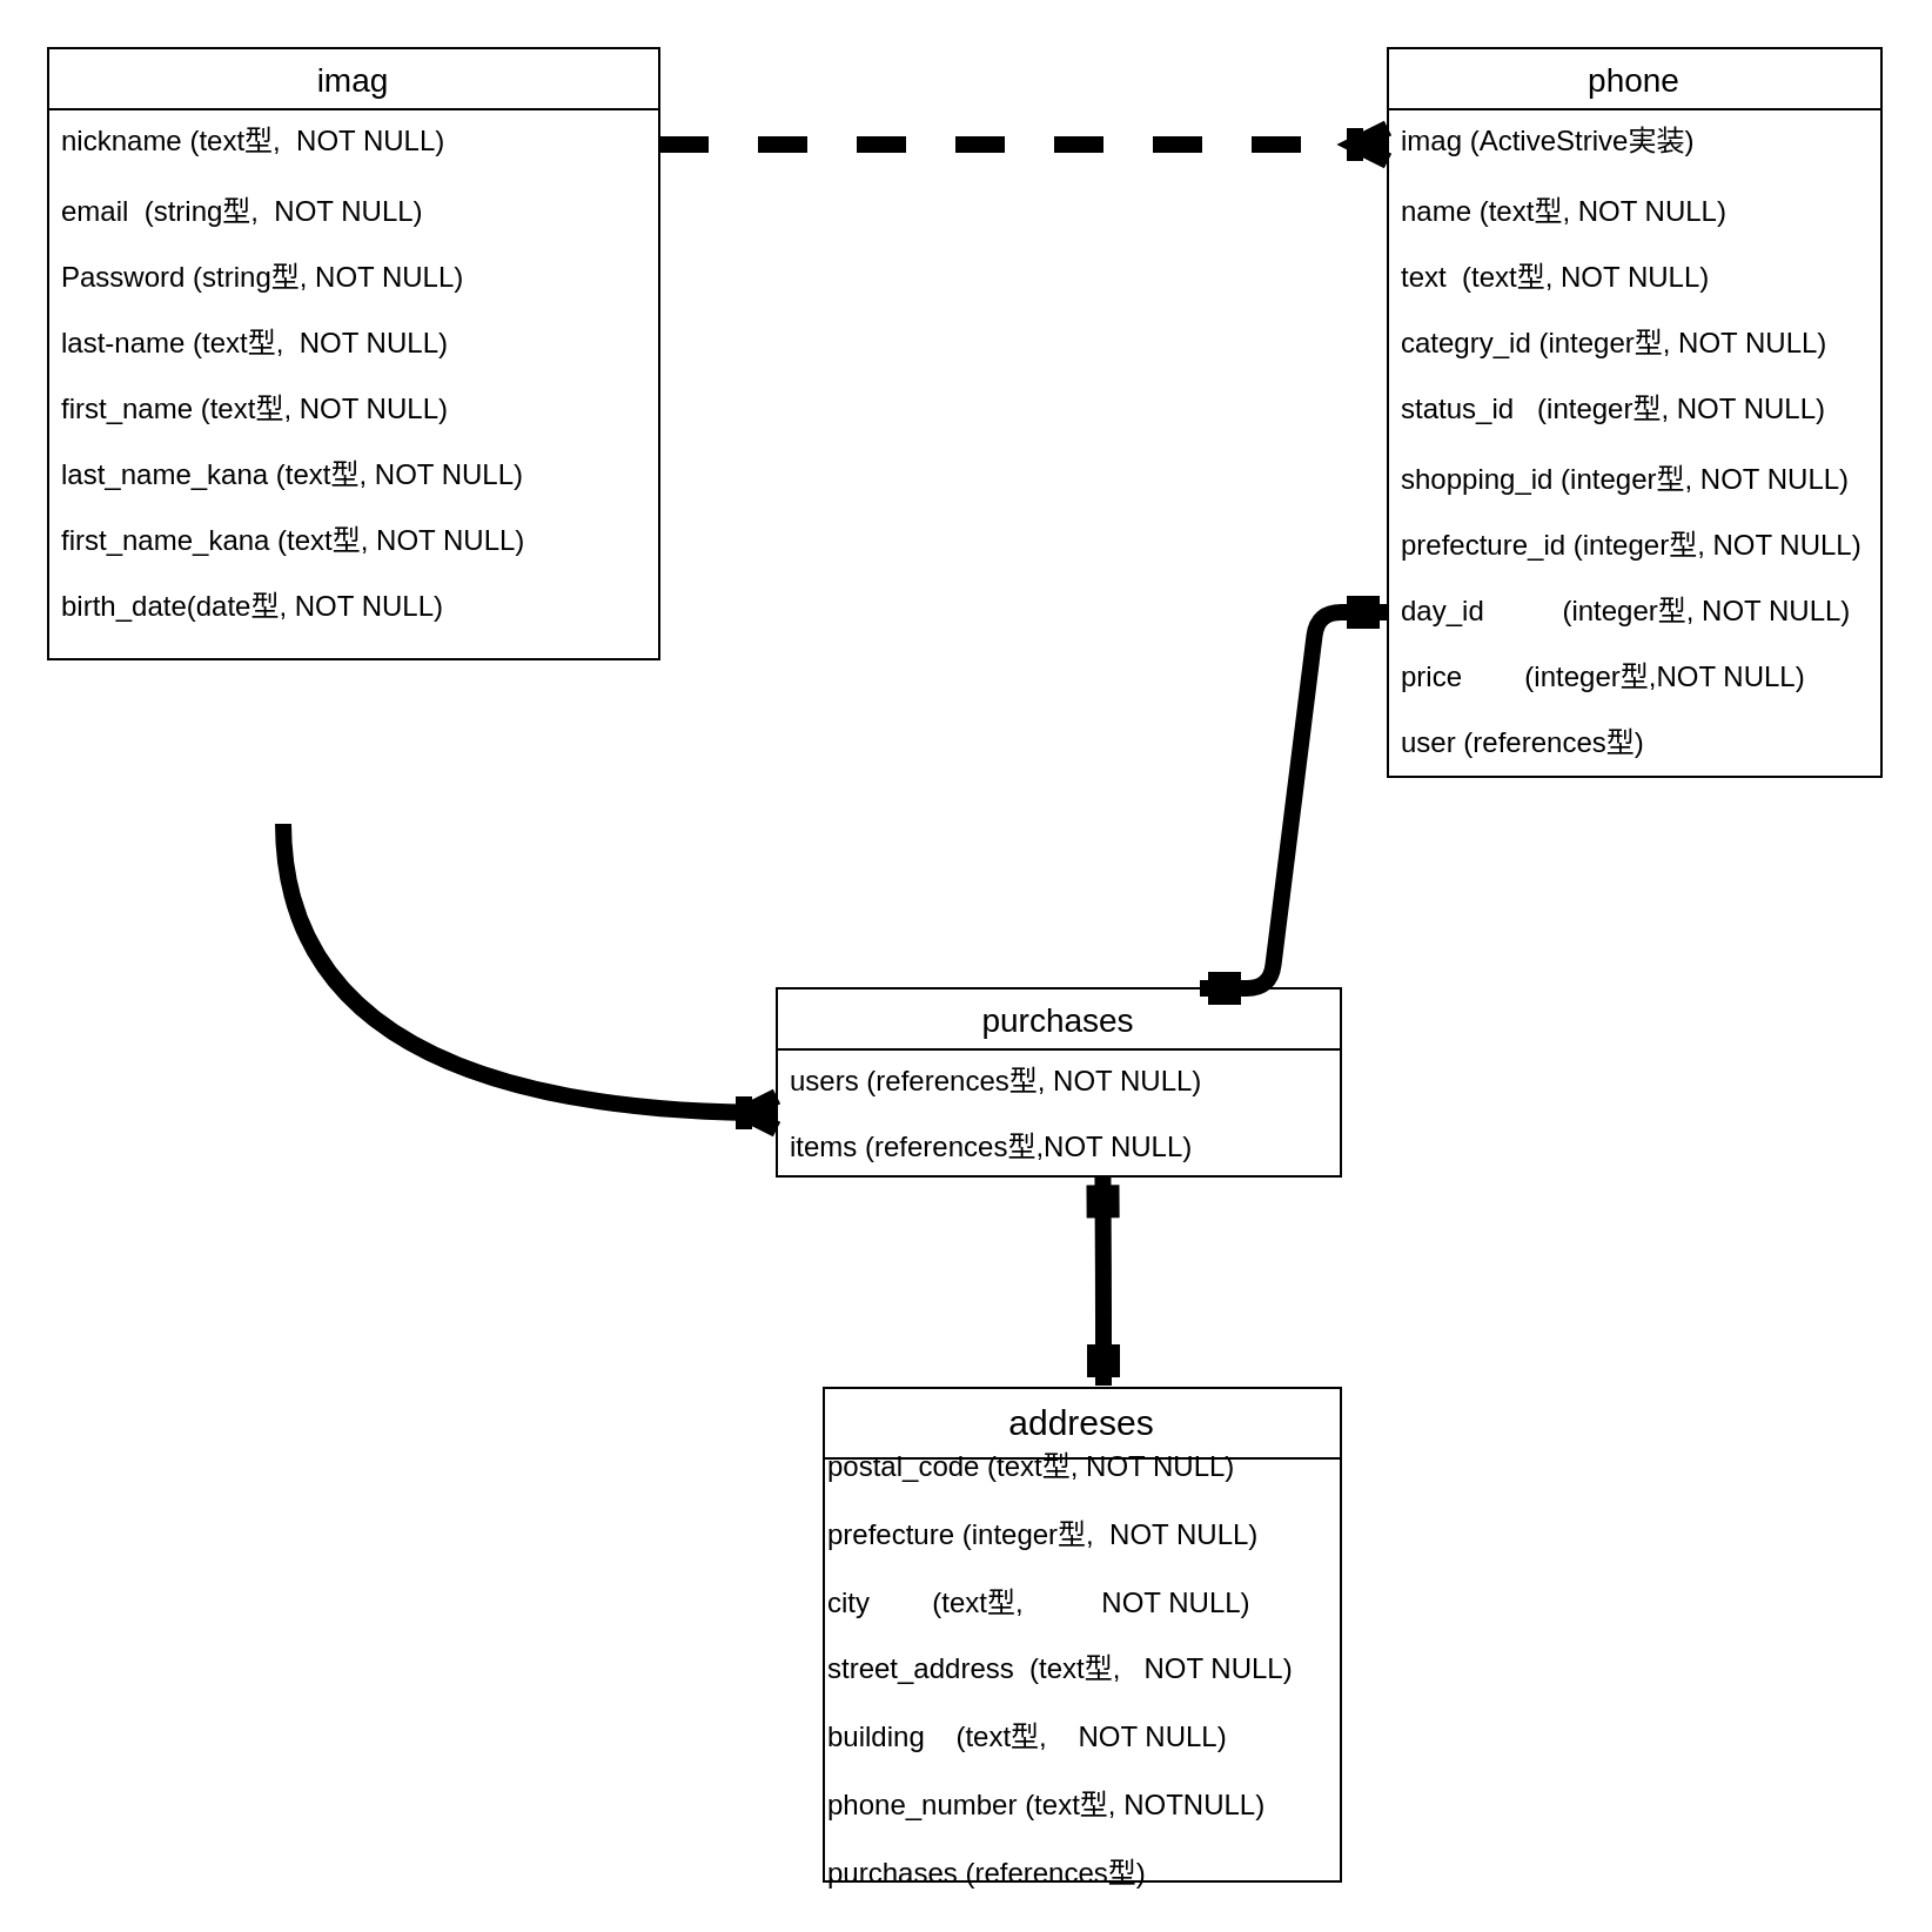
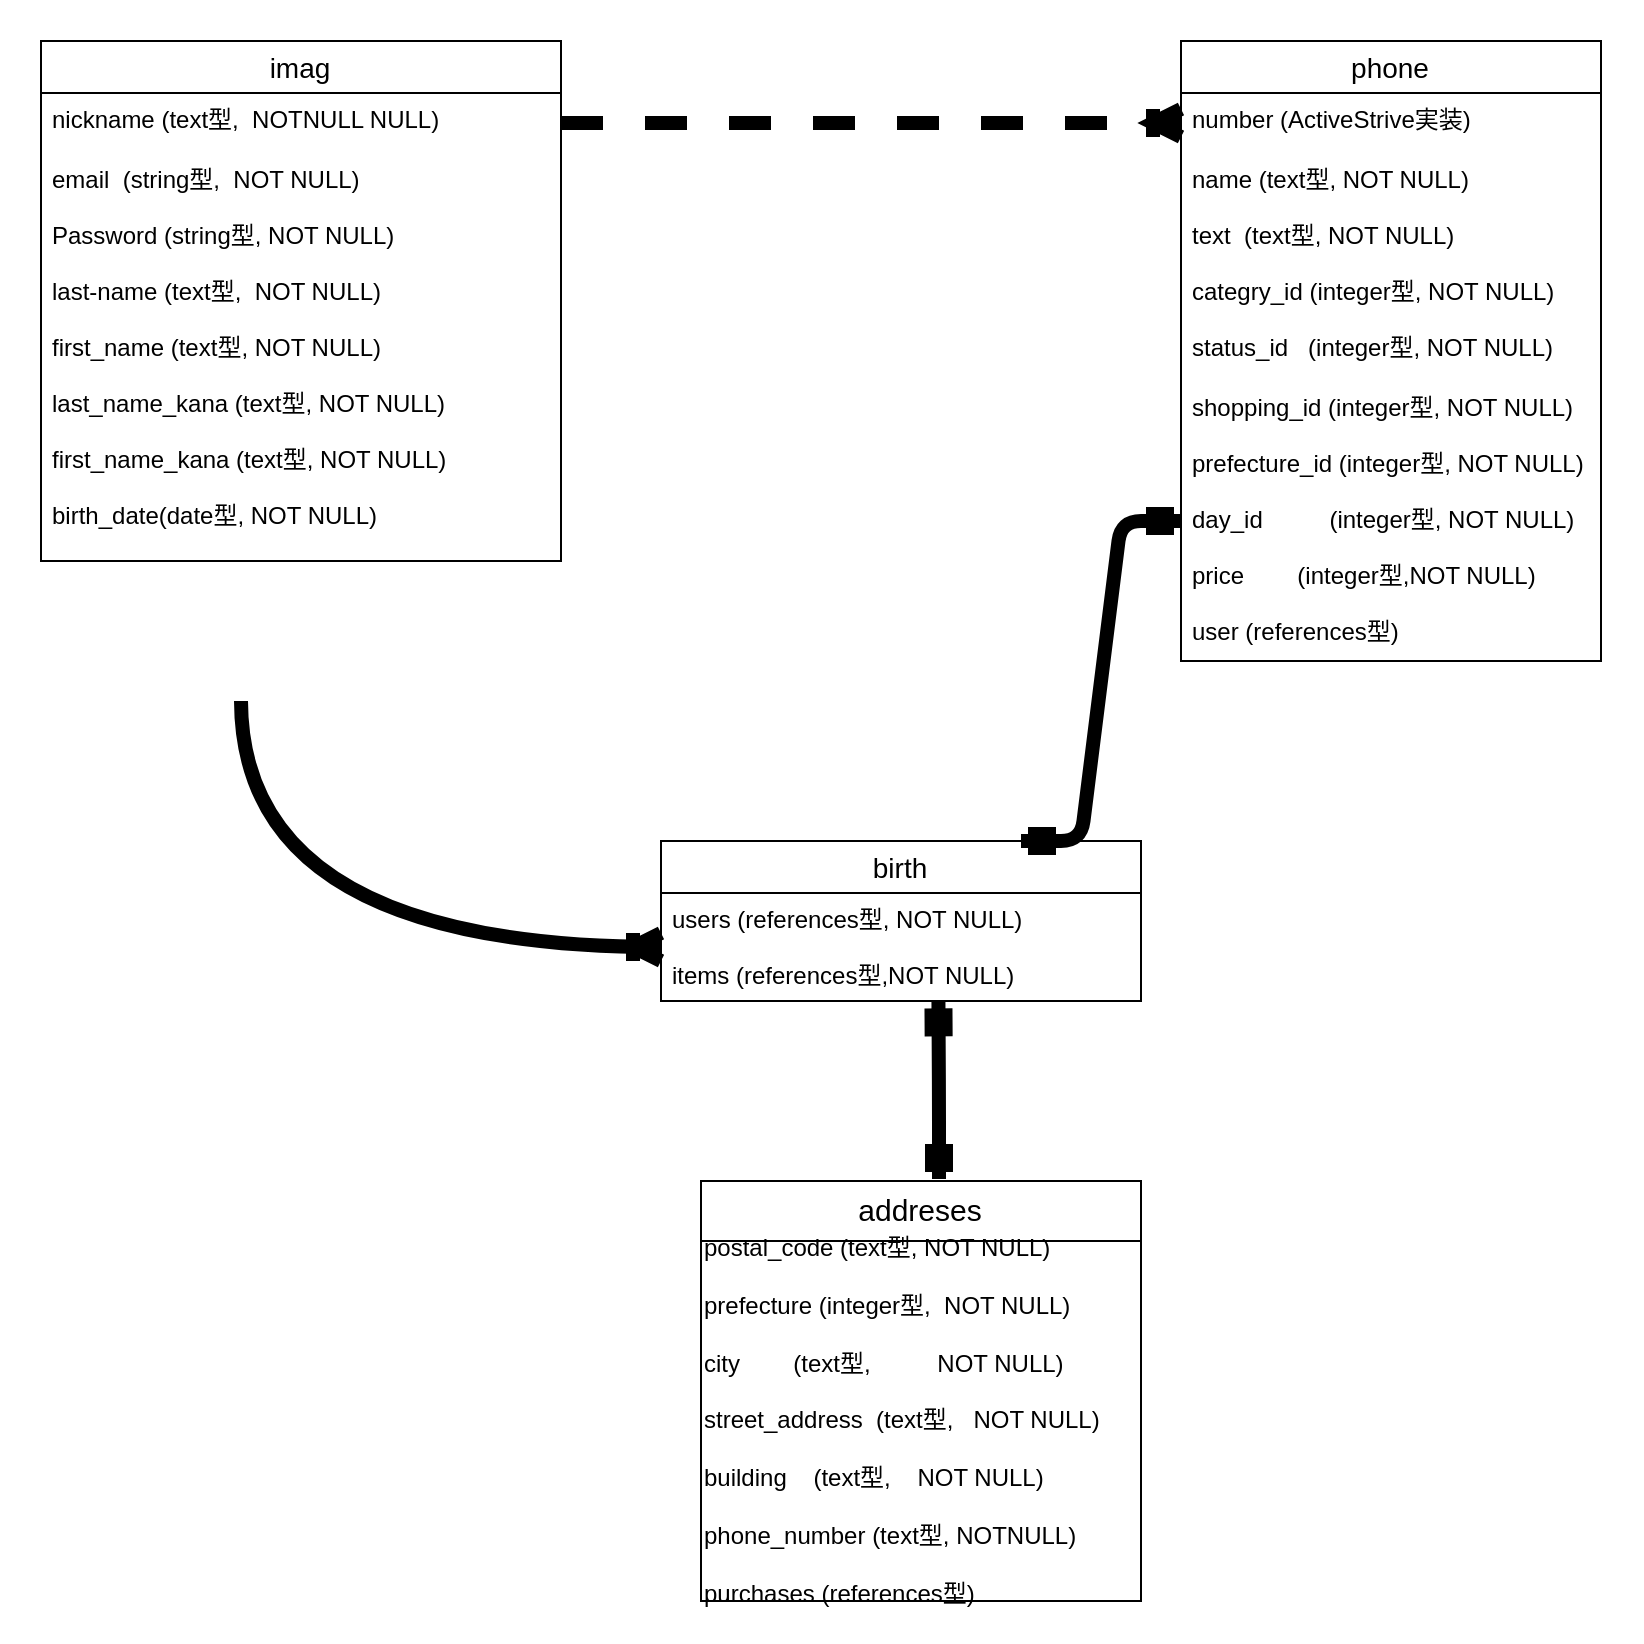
- <mxCell id="3" value="nickname (text型,  NOT NULL)" style="text;strokeColor=none;fillColor=none;spacingLeft=4;spacingRight=4;overflow=hidden;rotatable=0;points=[[0,0.5],[1,0.5]];portConstraint=eastwest;fontSize=12;" vertex="1" parent="2"><mxGeometry y="26" width="260" height="30" as="geometry" /></mxCell>
+ <mxCell id="3" value="nickname (text型,  NOTNULL NULL)" style="text;strokeColor=none;fillColor=none;spacingLeft=4;spacingRight=4;overflow=hidden;rotatable=0;points=[[0,0.5],[1,0.5]];portConstraint=eastwest;fontSize=12;" vertex="1" parent="2"><mxGeometry y="26" width="260" height="30" as="geometry" /></mxCell>
- <mxCell id="8" value="imag (ActiveStrive実装)&#10;　" style="text;strokeColor=none;fillColor=none;spacingLeft=4;spacingRight=4;overflow=hidden;rotatable=0;points=[[0,0.5],[1,0.5]];portConstraint=eastwest;fontSize=12;" vertex="1" parent="7"><mxGeometry y="26" width="210" height="30" as="geometry" /></mxCell>
+ <mxCell id="8" value="number (ActiveStrive実装)&#10;　" style="text;strokeColor=none;fillColor=none;spacingLeft=4;spacingRight=4;overflow=hidden;rotatable=0;points=[[0,0.5],[1,0.5]];portConstraint=eastwest;fontSize=12;" vertex="1" parent="7"><mxGeometry y="26" width="210" height="30" as="geometry" /></mxCell>
- <mxCell id="12" value="purchases" style="swimlane;fontStyle=0;childLayout=stackLayout;horizontal=1;startSize=26;horizontalStack=0;resizeParent=1;resizeParentMax=0;resizeLast=0;collapsible=1;marginBottom=0;align=center;fontSize=14;rounded=0;" vertex="1" parent="1"><mxGeometry x="330" y="420" width="240" height="80" as="geometry" /></mxCell>
+ <mxCell id="12" value="birth" style="swimlane;fontStyle=0;childLayout=stackLayout;horizontal=1;startSize=26;horizontalStack=0;resizeParent=1;resizeParentMax=0;resizeLast=0;collapsible=1;marginBottom=0;align=center;fontSize=14;rounded=0;" vertex="1" parent="1"><mxGeometry x="330" y="420" width="240" height="80" as="geometry" /></mxCell>
